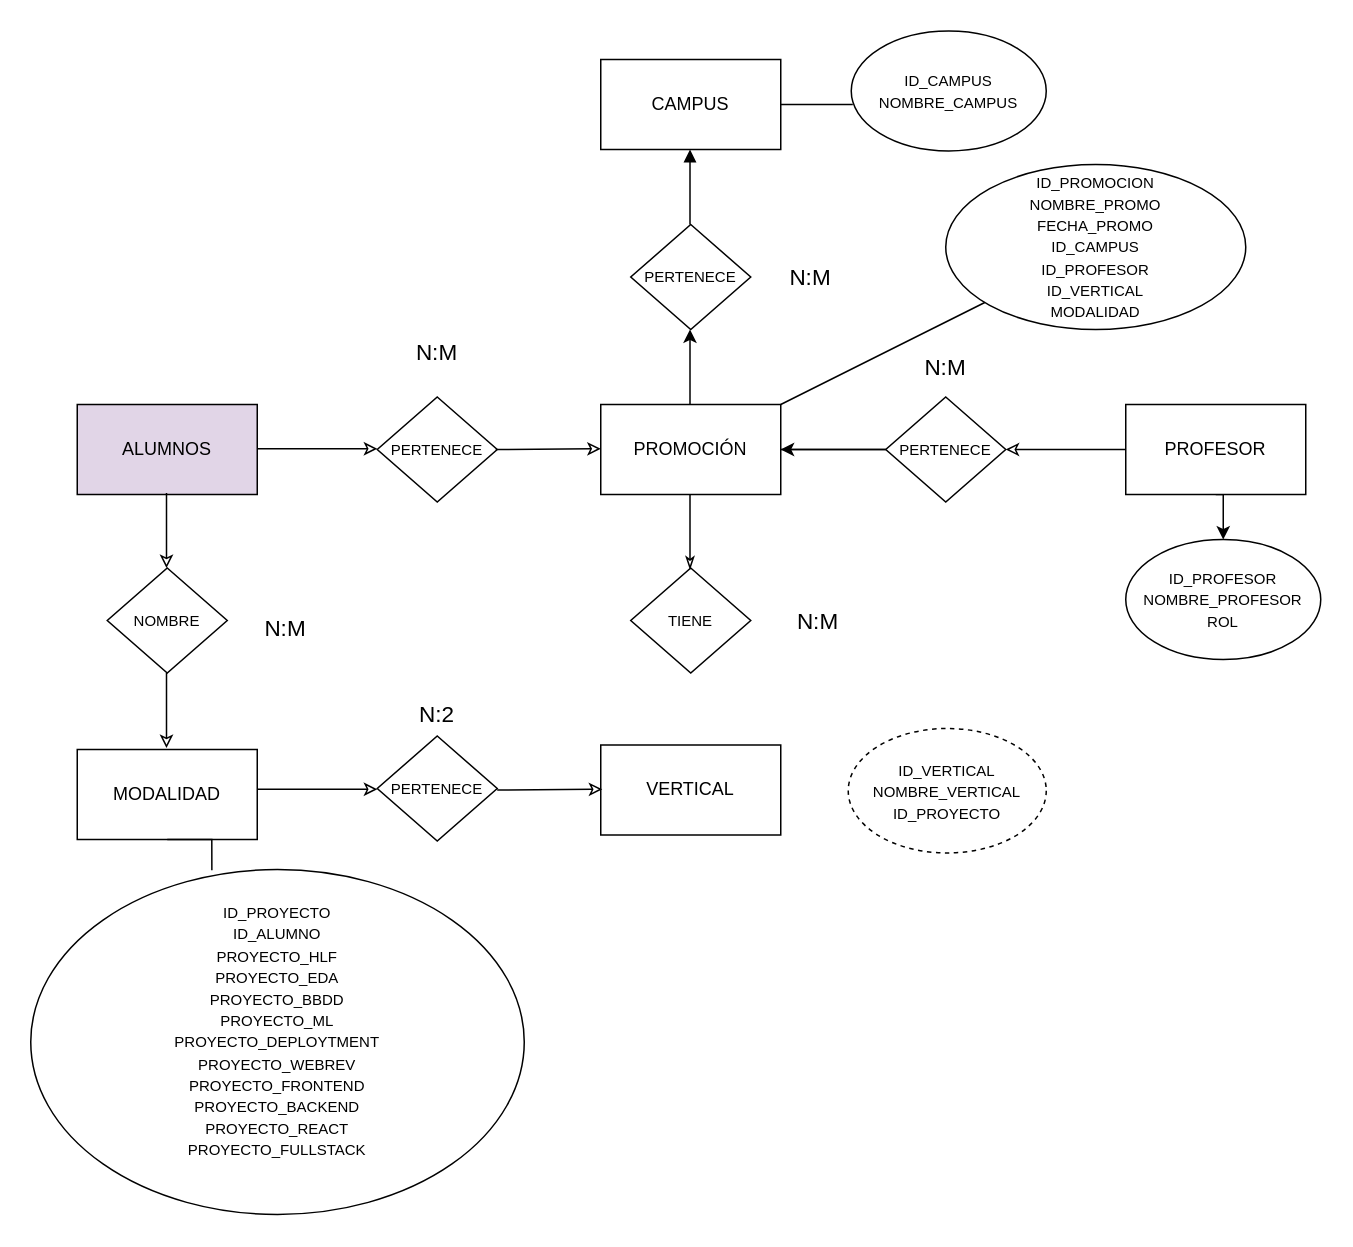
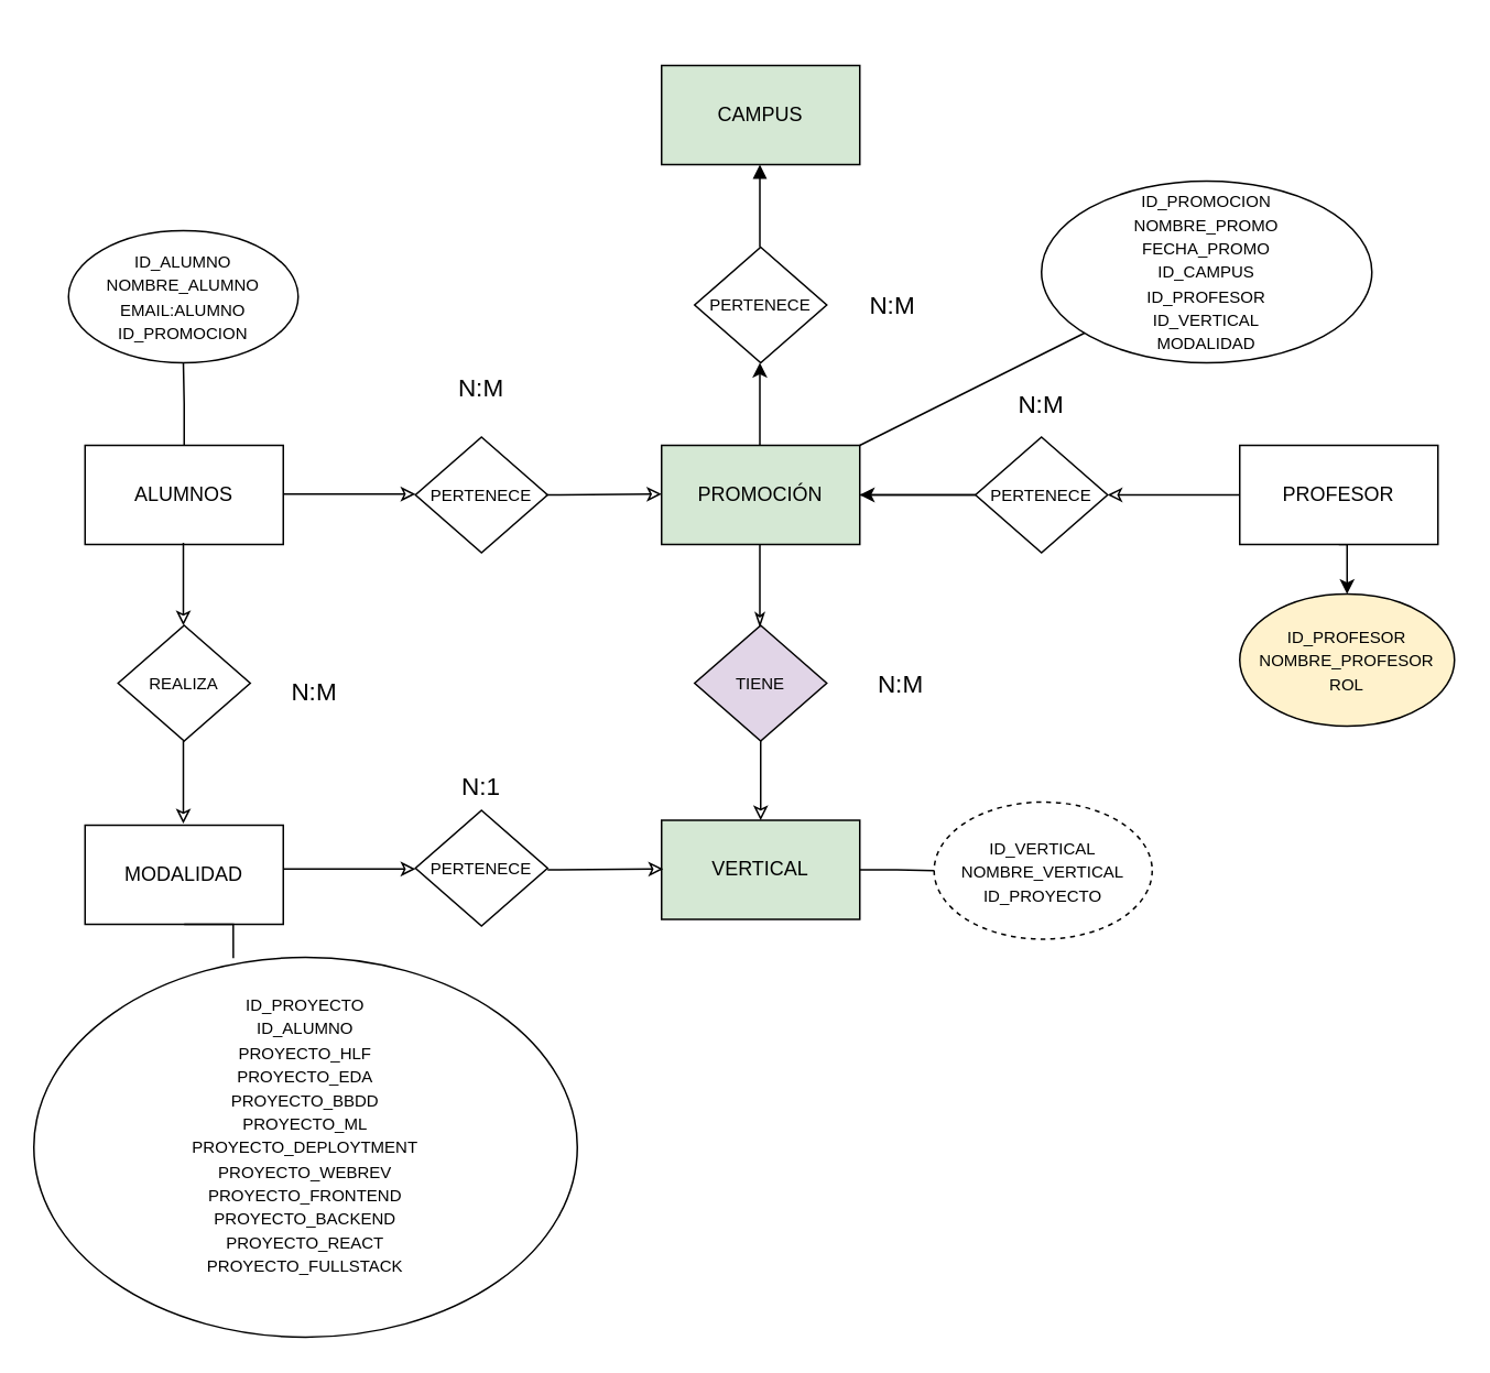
- <mxCell id="36" value="&lt;font style=&quot;font-size: 10px;&quot;&gt;ID_CAMPUS&lt;/font&gt;&lt;div&gt;&lt;font style=&quot;font-size: 10px;&quot;&gt;NOMBRE_CAMPUS&lt;/font&gt;&lt;/div&gt;" style="ellipse;whiteSpace=wrap;html=1;" vertex="1" parent="1"><mxGeometry x="567" y="20" width="130" height="80" as="geometry" /></mxCell>
- <mxCell id="8" value="CAMPUS" style="rounded=0;whiteSpace=wrap;html=1;" vertex="1" parent="1"><mxGeometry x="400" y="39" width="120" height="60" as="geometry" /></mxCell>
+ <mxCell id="8" value="CAMPUS" style="rounded=0;whiteSpace=wrap;html=1;fillColor=#d5e8d4;" vertex="1" parent="1"><mxGeometry x="400" y="39" width="120" height="60" as="geometry" /></mxCell>
- <mxCell id="43" value="" style="endArrow=none;html=1;rounded=0;exitX=1;exitY=0.5;exitDx=0;exitDy=0;entryX=0.008;entryY=0.612;entryDx=0;entryDy=0;entryPerimeter=0;endFill=0;" edge="1" parent="1" source="8" target="36"><mxGeometry width="50" height="50" relative="1" as="geometry"><mxPoint x="432" y="139" as="sourcePoint" /><mxPoint x="565" y="72" as="targetPoint" /></mxGeometry></mxCell>
+ <mxCell id="40" value="&lt;span style=&quot;font-size: 10px;&quot;&gt;ID_ALUMNO&lt;/span&gt;&lt;div&gt;&lt;span style=&quot;font-size: 10px;&quot;&gt;NOMBRE_ALUMNO&lt;/span&gt;&lt;/div&gt;&lt;div&gt;&lt;span style=&quot;font-size: 10px;&quot;&gt;EMAIL:ALUMNO&lt;/span&gt;&lt;/div&gt;&lt;div&gt;&lt;span style=&quot;font-size: 10px;&quot;&gt;ID_PROMOCION&lt;/span&gt;&lt;/div&gt;" style="ellipse;whiteSpace=wrap;html=1;" vertex="1" parent="1"><mxGeometry x="41" y="139" width="139" height="80" as="geometry" /></mxCell>
+ <mxCell id="16" style="edgeStyle=orthogonalEdgeStyle;rounded=0;orthogonalLoop=1;jettySize=auto;html=1;exitX=0.5;exitY=0;exitDx=0;exitDy=0;entryX=0.5;entryY=1;entryDx=0;entryDy=0;endArrow=none;endFill=0;" edge="1" parent="1" source="17" target="40"><mxGeometry relative="1" as="geometry" /></mxCell>
- <mxCell id="17" value="ALUMNOS" style="rounded=0;whiteSpace=wrap;html=1;fillColor=#e1d5e7;" vertex="1" parent="1"><mxGeometry x="51" y="269" width="120" height="60" as="geometry" /></mxCell>
+ <mxCell id="17" value="ALUMNOS" style="rounded=0;whiteSpace=wrap;html=1;" vertex="1" parent="1"><mxGeometry x="51" y="269" width="120" height="60" as="geometry" /></mxCell>
- <mxCell id="2" value="PROMOCIÓN" style="rounded=0;whiteSpace=wrap;html=1;" vertex="1" parent="1"><mxGeometry x="400" y="269" width="120" height="60" as="geometry" /></mxCell>
+ <mxCell id="2" value="PROMOCIÓN" style="rounded=0;whiteSpace=wrap;html=1;fillColor=#d5e8d4;" vertex="1" parent="1"><mxGeometry x="400" y="269" width="120" height="60" as="geometry" /></mxCell>
- <mxCell id="37" value="&lt;span style=&quot;font-size: 10px;&quot;&gt;ID_PROFESOR&lt;/span&gt;&lt;div&gt;&lt;span style=&quot;font-size: 10px;&quot;&gt;NOMBRE_PROFESOR&lt;/span&gt;&lt;/div&gt;&lt;div&gt;&lt;span style=&quot;font-size: 10px;&quot;&gt;ROL&lt;/span&gt;&lt;/div&gt;" style="ellipse;whiteSpace=wrap;html=1;" vertex="1" parent="1"><mxGeometry x="750" y="359" width="130" height="80" as="geometry" /></mxCell>
+ <mxCell id="37" value="&lt;span style=&quot;font-size: 10px;&quot;&gt;ID_PROFESOR&lt;/span&gt;&lt;div&gt;&lt;span style=&quot;font-size: 10px;&quot;&gt;NOMBRE_PROFESOR&lt;/span&gt;&lt;/div&gt;&lt;div&gt;&lt;span style=&quot;font-size: 10px;&quot;&gt;ROL&lt;/span&gt;&lt;/div&gt;" style="ellipse;whiteSpace=wrap;html=1;fillColor=#fff2cc;" vertex="1" parent="1"><mxGeometry x="750" y="359" width="130" height="80" as="geometry" /></mxCell>
- <mxCell id="15" value="&lt;font style=&quot;font-size: 10px;&quot;&gt;NOMBRE&lt;/font&gt;" style="rhombus;whiteSpace=wrap;html=1;" vertex="1" parent="1"><mxGeometry x="71" y="378" width="80" height="70" as="geometry" /></mxCell>
+ <mxCell id="15" value="&lt;font style=&quot;font-size: 10px;&quot;&gt;REALIZA&lt;/font&gt;" style="rhombus;whiteSpace=wrap;html=1;" vertex="1" parent="1"><mxGeometry x="71" y="378" width="80" height="70" as="geometry" /></mxCell>
- <mxCell id="7" value="&lt;font style=&quot;font-size: 10px;&quot;&gt;TIENE&lt;/font&gt;" style="rhombus;whiteSpace=wrap;html=1;" vertex="1" parent="1"><mxGeometry x="420" y="378" width="80" height="70" as="geometry" /></mxCell>
+ <mxCell id="7" value="&lt;font style=&quot;font-size: 10px;&quot;&gt;TIENE&lt;/font&gt;" style="rhombus;whiteSpace=wrap;html=1;fillColor=#e1d5e7;" vertex="1" parent="1"><mxGeometry x="420" y="378" width="80" height="70" as="geometry" /></mxCell>
+ <mxCell id="18" value="" style="endArrow=none;html=1;rounded=0;entryX=0.5;entryY=1;entryDx=0;entryDy=0;exitX=0.5;exitY=0;exitDx=0;exitDy=0;endFill=0;startArrow=classic;startFill=0;" edge="1" parent="1" source="12" target="7"><mxGeometry width="50" height="50" relative="1" as="geometry"><mxPoint x="440" y="528" as="sourcePoint" /><mxPoint x="490" y="478" as="targetPoint" /></mxGeometry></mxCell>
- <mxCell id="33" value="&lt;font style=&quot;font-size: 15px;&quot;&gt;N:2&lt;/font&gt;" style="text;html=1;whiteSpace=wrap;strokeColor=none;fillColor=none;align=center;verticalAlign=middle;rounded=0;" vertex="1" parent="1"><mxGeometry x="261" y="460" width="60" height="30" as="geometry" /></mxCell>
+ <mxCell id="33" value="&lt;font style=&quot;font-size: 15px;&quot;&gt;N:1&lt;/font&gt;" style="text;html=1;whiteSpace=wrap;strokeColor=none;fillColor=none;align=center;verticalAlign=middle;rounded=0;" vertex="1" parent="1"><mxGeometry x="261" y="460" width="60" height="30" as="geometry" /></mxCell>
- <mxCell id="12" value="VERTICAL" style="rounded=0;whiteSpace=wrap;html=1;" vertex="1" parent="1"><mxGeometry x="400" y="496" width="120" height="60" as="geometry" /></mxCell>
+ <mxCell id="12" value="VERTICAL" style="rounded=0;whiteSpace=wrap;html=1;fillColor=#d5e8d4;" vertex="1" parent="1"><mxGeometry x="400" y="496" width="120" height="60" as="geometry" /></mxCell>
+ <mxCell id="11" style="edgeStyle=orthogonalEdgeStyle;rounded=0;orthogonalLoop=1;jettySize=auto;html=1;exitX=1;exitY=0.5;exitDx=0;exitDy=0;entryX=0;entryY=0.5;entryDx=0;entryDy=0;endArrow=none;endFill=0;" edge="1" parent="1" source="12" target="38"><mxGeometry relative="1" as="geometry" /></mxCell>
